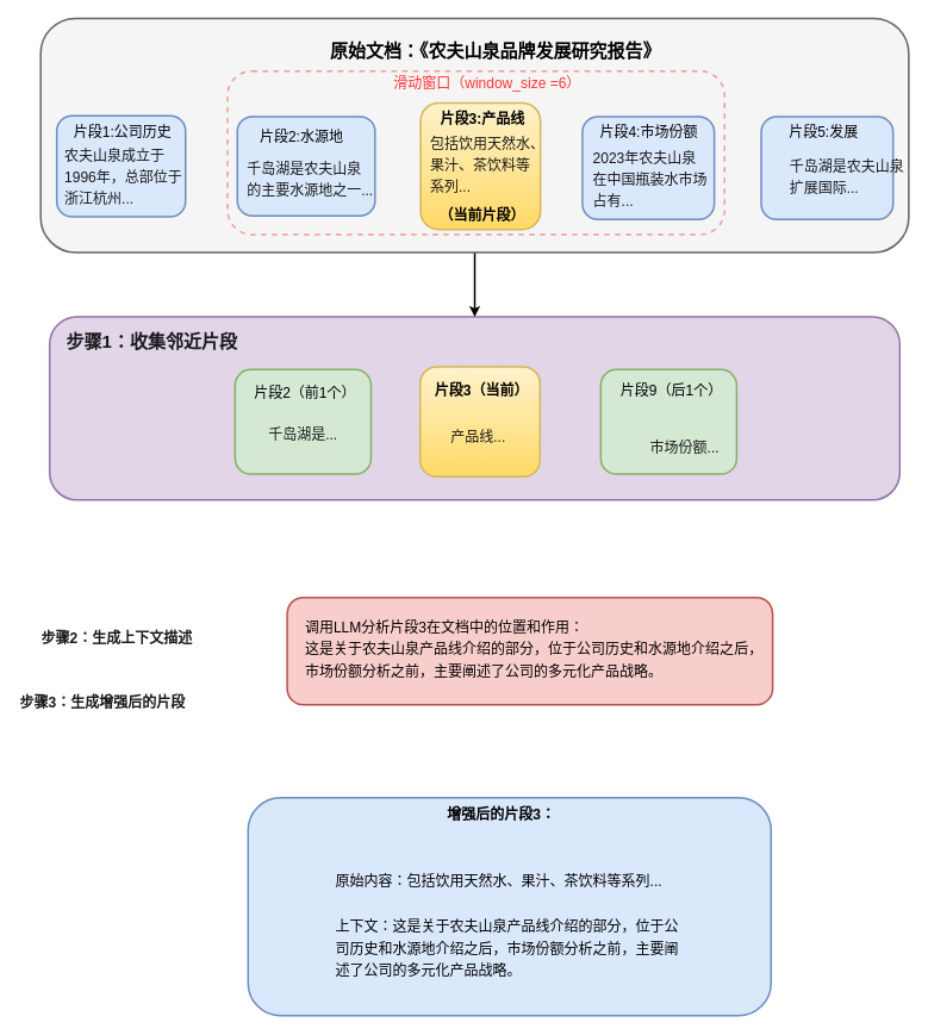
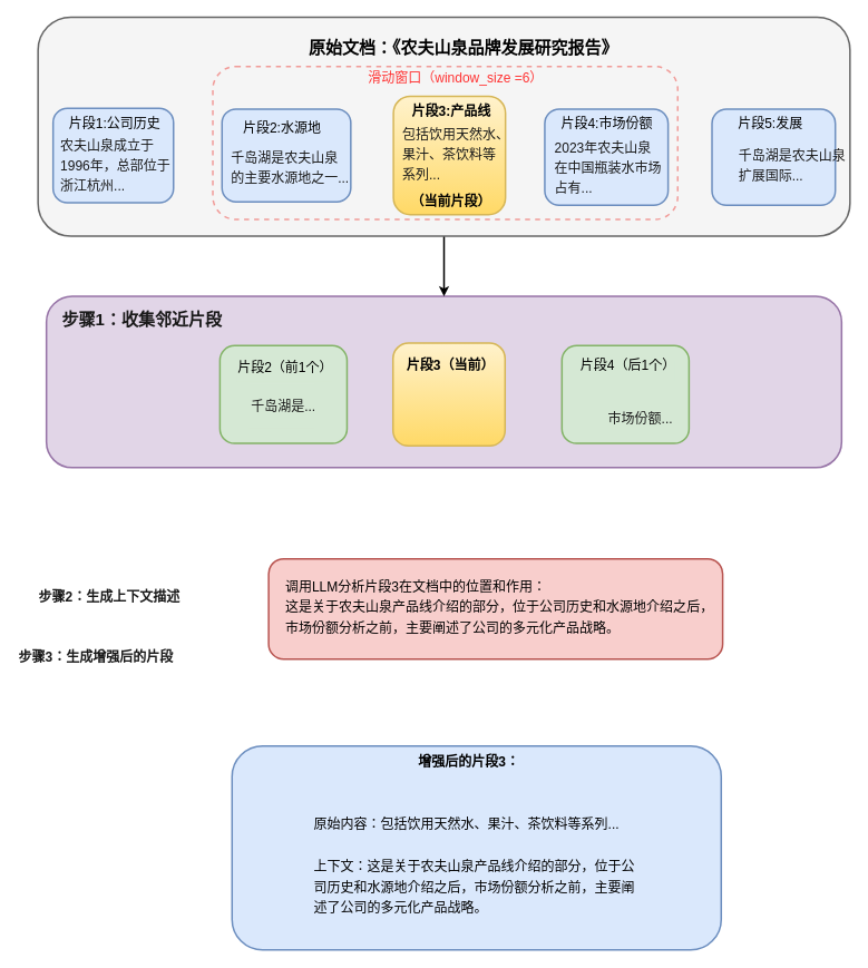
- <mxCell id="32" value="&lt;font style=&quot;font-size: 16px;&quot;&gt;片段9（后1个）&lt;/font&gt;&lt;div&gt;&lt;br&gt;&lt;/div&gt;" style="text;html=1;align=center;verticalAlign=middle;whiteSpace=wrap;rounded=0;fillColor=#d5e8d4;strokeColor=none;" vertex="1" parent="1"><mxGeometry x="692.5" y="431.25" width="114" height="23" as="geometry" /></mxCell>
+ <mxCell id="32" value="&lt;font style=&quot;font-size: 16px;&quot;&gt;片段4（后1个）&lt;/font&gt;&lt;div&gt;&lt;br&gt;&lt;/div&gt;" style="text;html=1;align=center;verticalAlign=middle;whiteSpace=wrap;rounded=0;fillColor=#d5e8d4;strokeColor=none;" vertex="1" parent="1"><mxGeometry x="692.5" y="431.25" width="114" height="23" as="geometry" /></mxCell>
- <mxCell id="30" value="&lt;div style=&quot;font-size: 16px; line-height: 24px; white-space: pre;&quot;&gt;&lt;div style=&quot;line-height: 24px;&quot;&gt;&lt;div style=&quot;line-height: 24px;&quot;&gt;&lt;font color=&quot;#191919&quot;&gt;产品线...&lt;/font&gt;&lt;/div&gt;&lt;/div&gt;&lt;/div&gt;" style="text;html=1;align=left;verticalAlign=middle;whiteSpace=wrap;rounded=0;" vertex="1" parent="1"><mxGeometry x="502" y="457.5" width="69" height="60" as="geometry" /></mxCell>
